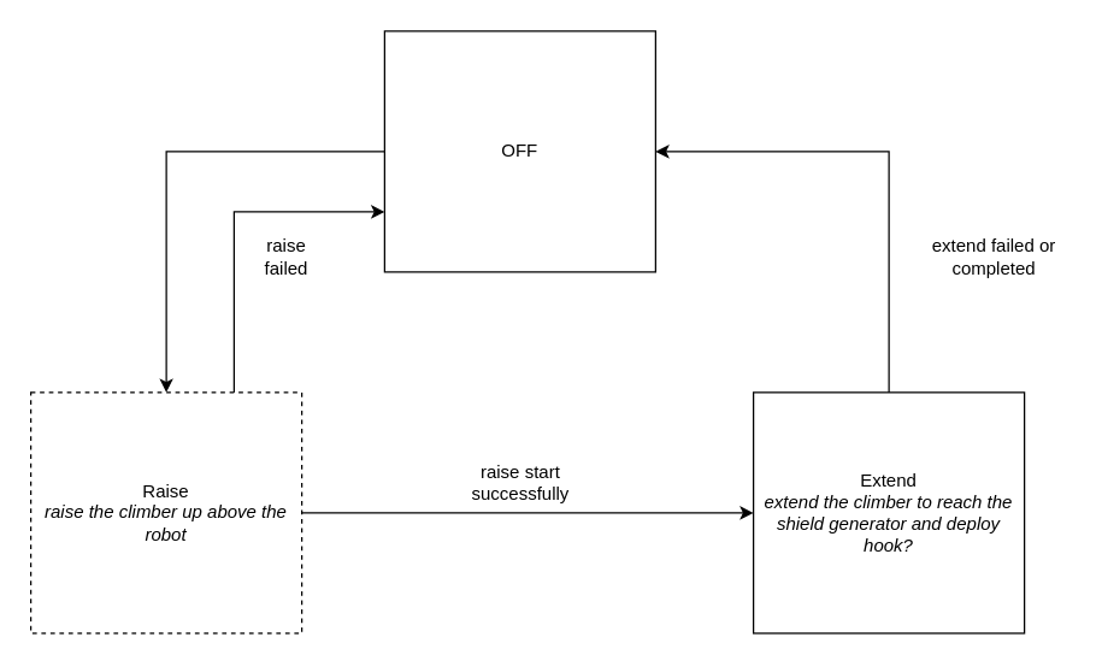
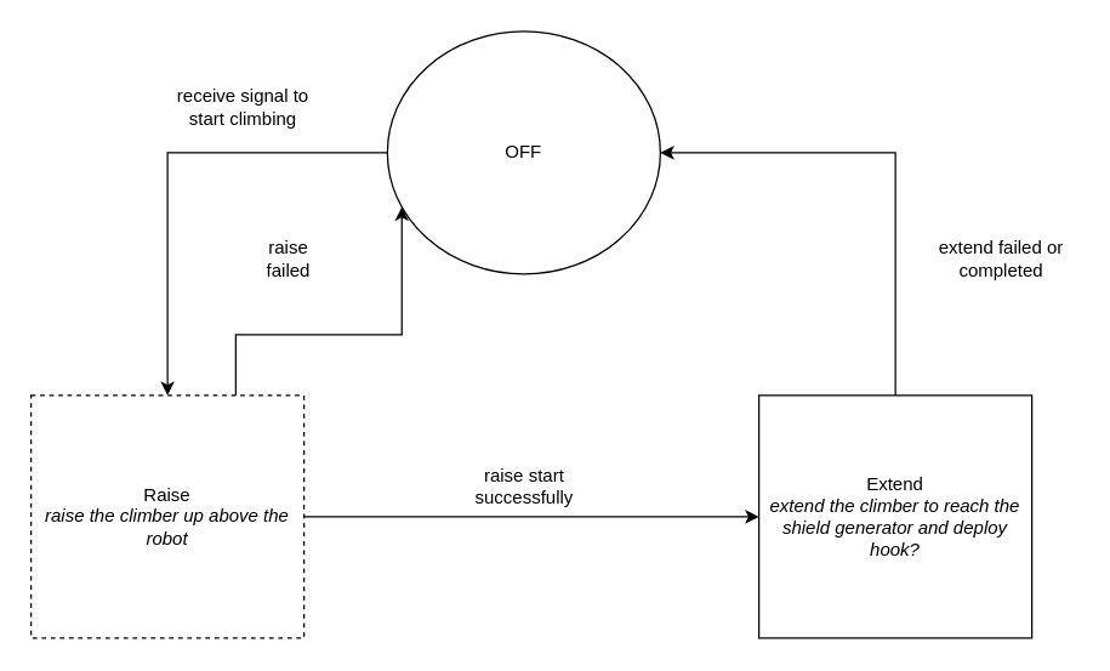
+ <mxCell id="10" value="receive signal to start climbing" style="text;html=1;strokeColor=none;fillColor=none;align=center;verticalAlign=middle;whiteSpace=wrap;rounded=0;" vertex="1" parent="1"><mxGeometry x="110" y="60" width="100" height="20" as="geometry" /></mxCell>
- <mxCell id="3" value="OFF" style="rounded=0;whiteSpace=wrap;html=1;" vertex="1" parent="1"><mxGeometry x="255" y="20" width="180" height="160" as="geometry" /></mxCell>
+ <mxCell id="3" value="OFF" style="ellipse;whiteSpace=wrap;html=1;" vertex="1" parent="1"><mxGeometry x="255" y="20" width="180" height="160" as="geometry" /></mxCell>
